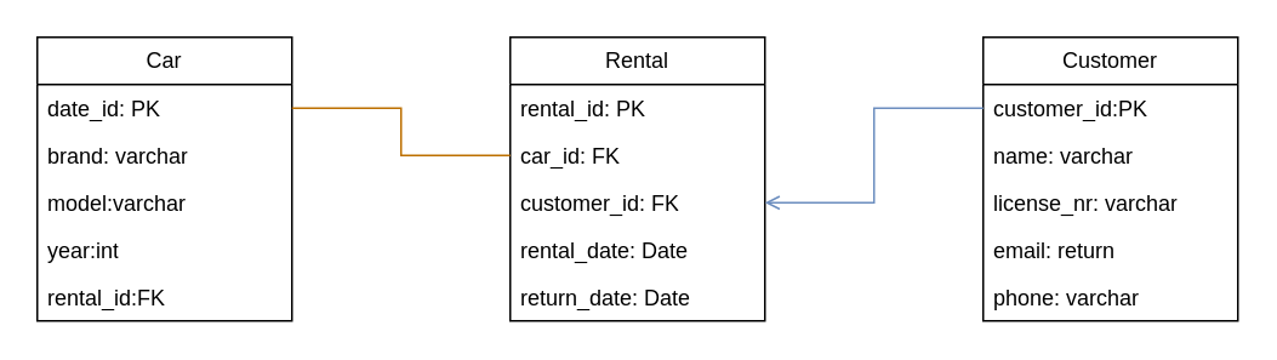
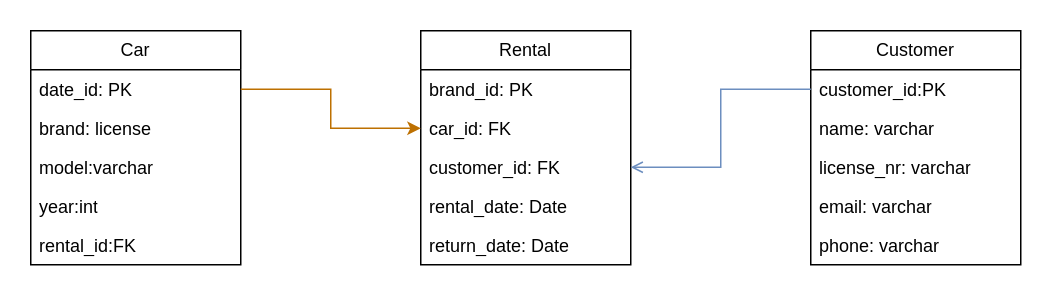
- <mxCell id="9" value="rental_id: PK" style="text;strokeColor=none;fillColor=none;align=left;verticalAlign=top;spacingLeft=4;spacingRight=4;overflow=hidden;rotatable=0;points=[[0,0.5],[1,0.5]];portConstraint=eastwest;whiteSpace=wrap;html=1;" vertex="1" parent="8"><mxGeometry y="26" width="140" height="26" as="geometry" /></mxCell>
+ <mxCell id="9" value="brand_id: PK" style="text;strokeColor=none;fillColor=none;align=left;verticalAlign=top;spacingLeft=4;spacingRight=4;overflow=hidden;rotatable=0;points=[[0,0.5],[1,0.5]];portConstraint=eastwest;whiteSpace=wrap;html=1;" vertex="1" parent="8"><mxGeometry y="26" width="140" height="26" as="geometry" /></mxCell>
- <mxCell id="20" style="edgeStyle=orthogonalEdgeStyle;rounded=0;orthogonalLoop=1;jettySize=auto;html=1;exitX=1;exitY=0.5;exitDx=0;exitDy=0;entryX=0;entryY=0.5;entryDx=0;entryDy=0;fillColor=#f0a30a;strokeColor=#BD7000;endArrow=none;" edge="1" parent="1" source="3" target="10"><mxGeometry relative="1" as="geometry" /></mxCell>
+ <mxCell id="20" style="edgeStyle=orthogonalEdgeStyle;rounded=0;orthogonalLoop=1;jettySize=auto;html=1;exitX=1;exitY=0.5;exitDx=0;exitDy=0;entryX=0;entryY=0.5;entryDx=0;entryDy=0;fillColor=#f0a30a;strokeColor=#BD7000;" edge="1" parent="1" source="3" target="10"><mxGeometry relative="1" as="geometry" /></mxCell>
- <mxCell id="4" value="brand: varchar" style="text;strokeColor=none;fillColor=none;align=left;verticalAlign=top;spacingLeft=4;spacingRight=4;overflow=hidden;rotatable=0;points=[[0,0.5],[1,0.5]];portConstraint=eastwest;whiteSpace=wrap;html=1;" vertex="1" parent="2"><mxGeometry y="52" width="140" height="26" as="geometry" /></mxCell>
+ <mxCell id="4" value="brand: license" style="text;strokeColor=none;fillColor=none;align=left;verticalAlign=top;spacingLeft=4;spacingRight=4;overflow=hidden;rotatable=0;points=[[0,0.5],[1,0.5]];portConstraint=eastwest;whiteSpace=wrap;html=1;" vertex="1" parent="2"><mxGeometry y="52" width="140" height="26" as="geometry" /></mxCell>
- <mxCell id="18" value="email: return" style="text;strokeColor=none;fillColor=none;align=left;verticalAlign=top;spacingLeft=4;spacingRight=4;overflow=hidden;rotatable=0;points=[[0,0.5],[1,0.5]];portConstraint=eastwest;whiteSpace=wrap;html=1;" vertex="1" parent="14"><mxGeometry y="104" width="140" height="26" as="geometry" /></mxCell>
+ <mxCell id="18" value="email: varchar" style="text;strokeColor=none;fillColor=none;align=left;verticalAlign=top;spacingLeft=4;spacingRight=4;overflow=hidden;rotatable=0;points=[[0,0.5],[1,0.5]];portConstraint=eastwest;whiteSpace=wrap;html=1;" vertex="1" parent="14"><mxGeometry y="104" width="140" height="26" as="geometry" /></mxCell>
